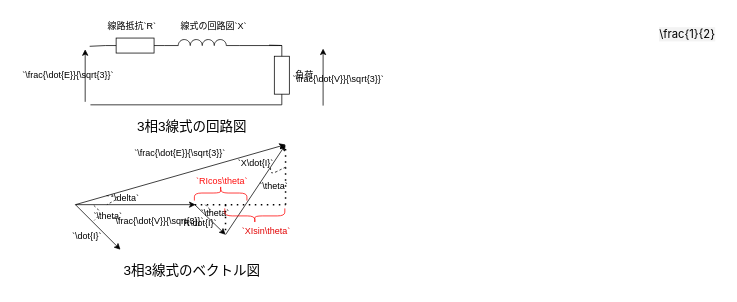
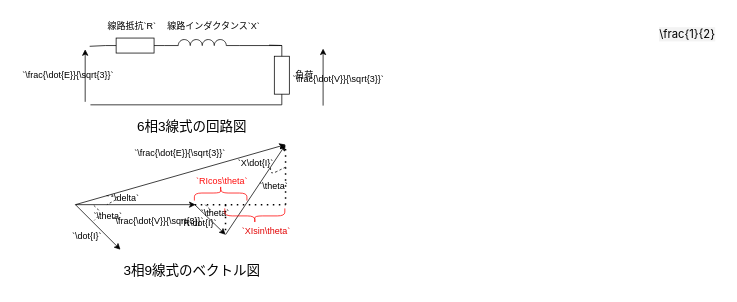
- <mxCell id="13" value="線式の回路図`X`" style="text;html=1;align=center;verticalAlign=middle;resizable=0;points=[];autosize=1;strokeColor=none;fillColor=none;" parent="1" vertex="1"><mxGeometry x="209" y="20" width="150" height="30" as="geometry" /></mxCell>
+ <mxCell id="13" value="線路インダクタンス`X`" style="text;html=1;align=center;verticalAlign=middle;resizable=0;points=[];autosize=1;strokeColor=none;fillColor=none;" parent="1" vertex="1"><mxGeometry x="209" y="20" width="150" height="30" as="geometry" /></mxCell>
- <mxCell id="39" value="&lt;font style=&quot;font-size: 18px;&quot;&gt;3相3線式の回路図&lt;/font&gt;" style="text;html=1;align=center;verticalAlign=middle;resizable=0;points=[];autosize=1;strokeColor=none;fillColor=none;" parent="1" vertex="1"><mxGeometry x="169.5" y="149" width="170" height="40" as="geometry" /></mxCell>
+ <mxCell id="39" value="&lt;font style=&quot;font-size: 18px;&quot;&gt;6相3線式の回路図&lt;/font&gt;" style="text;html=1;align=center;verticalAlign=middle;resizable=0;points=[];autosize=1;strokeColor=none;fillColor=none;" parent="1" vertex="1"><mxGeometry x="169.5" y="149" width="170" height="40" as="geometry" /></mxCell>
- <mxCell id="40" value="&lt;font style=&quot;font-size: 18px;&quot;&gt;3相3線式のベクトル図&lt;/font&gt;" style="text;html=1;align=center;verticalAlign=middle;resizable=0;points=[];autosize=1;strokeColor=none;fillColor=none;" parent="1" vertex="1"><mxGeometry x="154.5" y="340" width="200" height="40" as="geometry" /></mxCell>
+ <mxCell id="40" value="&lt;font style=&quot;font-size: 18px;&quot;&gt;3相9線式のベクトル図&lt;/font&gt;" style="text;html=1;align=center;verticalAlign=middle;resizable=0;points=[];autosize=1;strokeColor=none;fillColor=none;" parent="1" vertex="1"><mxGeometry x="154.5" y="340" width="200" height="40" as="geometry" /></mxCell>
